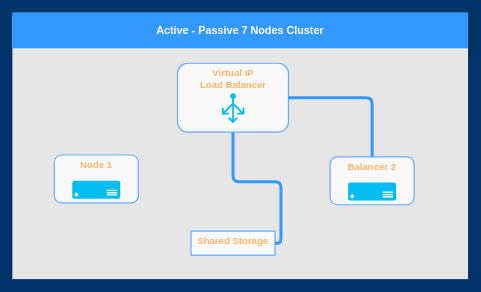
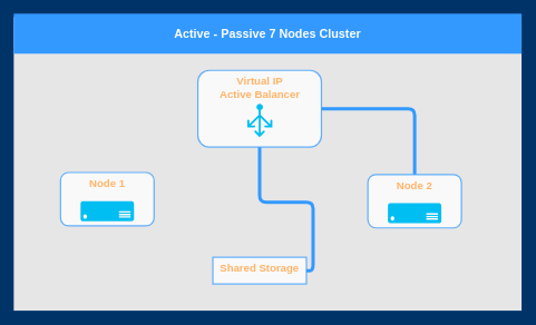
- <mxCell id="5" value="&lt;div style=&quot;font-size: 16px&quot;&gt;&lt;font style=&quot;font-size: 16px&quot;&gt;Virtual IP&lt;/font&gt;&lt;/div&gt;&lt;div style=&quot;font-size: 16px&quot;&gt;&lt;font style=&quot;font-size: 16px&quot;&gt;Load Balancer&lt;br&gt;&lt;/font&gt;&lt;/div&gt;&lt;div style=&quot;font-size: 16px&quot;&gt;&lt;font style=&quot;font-size: 16px&quot;&gt;&lt;br&gt;&lt;/font&gt;&lt;/div&gt;" style="rounded=1;whiteSpace=wrap;html=1;strokeColor=#3399FF;strokeWidth=2;fillColor=#FFFFFF;fontFamily=Helvetica;fontSize=14;fontColor=#FFB366;opacity=75;verticalAlign=top;fontStyle=1" parent="1" vertex="1"><mxGeometry x="295.5" y="105" width="185" height="115" as="geometry" /></mxCell>
+ <mxCell id="5" value="&lt;div style=&quot;font-size: 16px&quot;&gt;&lt;font style=&quot;font-size: 16px&quot;&gt;Virtual IP&lt;/font&gt;&lt;/div&gt;&lt;div style=&quot;font-size: 16px&quot;&gt;&lt;font style=&quot;font-size: 16px&quot;&gt;Active Balancer&lt;br&gt;&lt;/font&gt;&lt;/div&gt;&lt;div style=&quot;font-size: 16px&quot;&gt;&lt;font style=&quot;font-size: 16px&quot;&gt;&lt;br&gt;&lt;/font&gt;&lt;/div&gt;" style="rounded=1;whiteSpace=wrap;html=1;strokeColor=#3399FF;strokeWidth=2;fillColor=#FFFFFF;fontFamily=Helvetica;fontSize=14;fontColor=#FFB366;opacity=75;verticalAlign=top;fontStyle=1" parent="1" vertex="1"><mxGeometry x="295.5" y="105" width="185" height="115" as="geometry" /></mxCell>
- <mxCell id="8" value="&lt;font style=&quot;font-size: 16px&quot;&gt;Balancer 2&lt;br&gt;&lt;/font&gt;" style="rounded=1;whiteSpace=wrap;html=1;strokeColor=#3399FF;strokeWidth=2;fillColor=#FFFFFF;fontFamily=Helvetica;fontSize=14;fontColor=#FFB366;opacity=75;verticalAlign=top;fontStyle=1" parent="1" vertex="1"><mxGeometry x="550" y="261" width="140" height="80" as="geometry" /></mxCell>
+ <mxCell id="8" value="&lt;font style=&quot;font-size: 16px&quot;&gt;Node 2&lt;br&gt;&lt;/font&gt;" style="rounded=1;whiteSpace=wrap;html=1;strokeColor=#3399FF;strokeWidth=2;fillColor=#FFFFFF;fontFamily=Helvetica;fontSize=14;fontColor=#FFB366;opacity=75;verticalAlign=top;fontStyle=1" parent="1" vertex="1"><mxGeometry x="550" y="261" width="140" height="80" as="geometry" /></mxCell>
